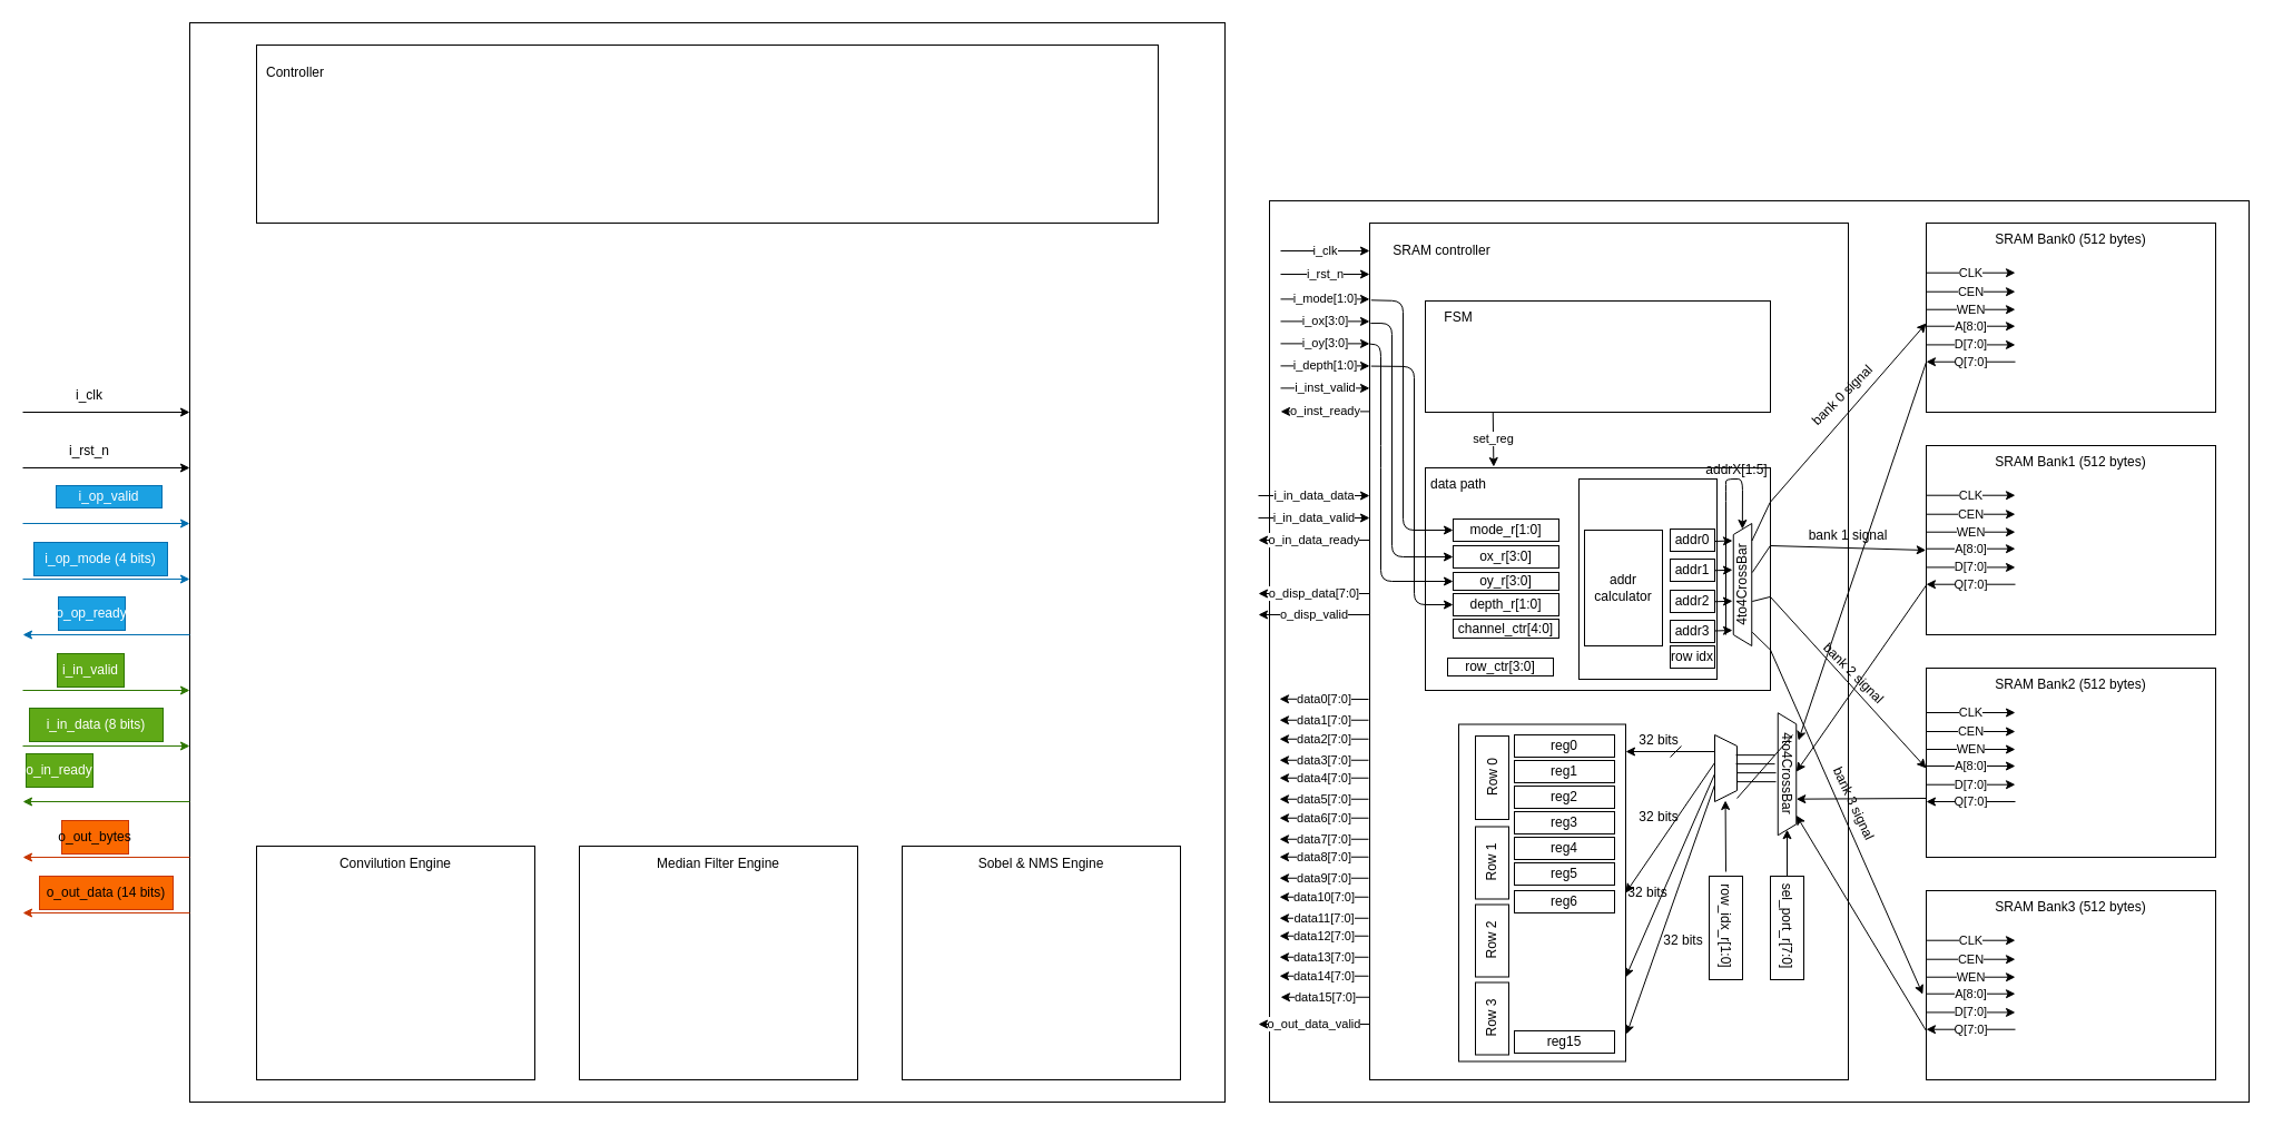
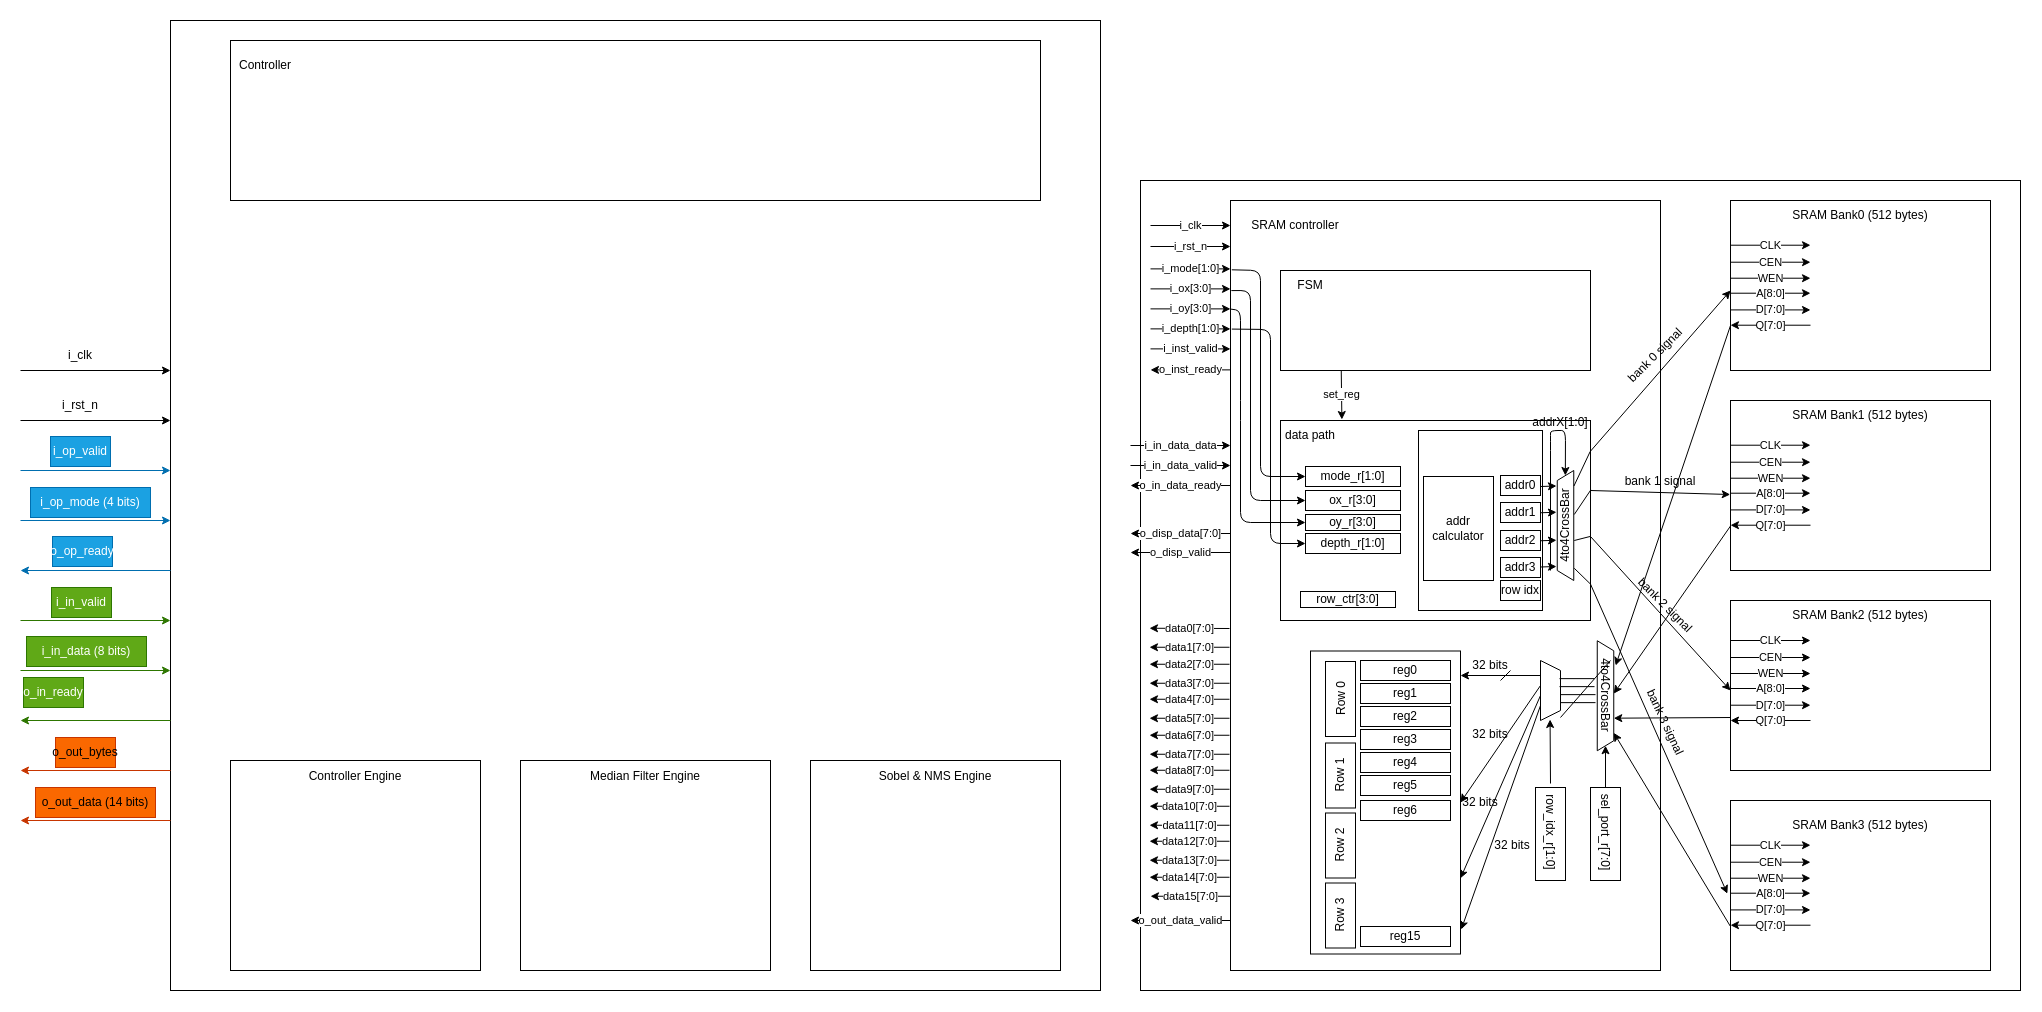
- <mxCell id="110" value="addrX[1:5]" style="text;strokeColor=none;align=center;fillColor=none;html=1;verticalAlign=middle;whiteSpace=wrap;rounded=0;" parent="1" vertex="1"><mxGeometry x="1530" y="414" width="60" height="16" as="geometry" /></mxCell>
+ <mxCell id="110" value="addrX[1:0]" style="text;strokeColor=none;align=center;fillColor=none;html=1;verticalAlign=middle;whiteSpace=wrap;rounded=0;" parent="1" vertex="1"><mxGeometry x="1530" y="414" width="60" height="16" as="geometry" /></mxCell>
- <mxCell id="9" value="i_op_valid" style="text;strokeColor=#006EAF;align=center;fillColor=#1ba1e2;html=1;verticalAlign=middle;whiteSpace=wrap;rounded=0;fontColor=#ffffff;" parent="1" vertex="1"><mxGeometry x="50" y="436" width="95" height="20" as="geometry" /></mxCell>
+ <mxCell id="9" value="i_op_valid" style="text;strokeColor=#006EAF;align=center;fillColor=#1ba1e2;html=1;verticalAlign=middle;whiteSpace=wrap;rounded=0;fontColor=#ffffff;" parent="1" vertex="1"><mxGeometry x="50" y="436" width="60" height="30" as="geometry" /></mxCell>
- <mxCell id="76" value="channel_ctr[4:0]" style="whiteSpace=wrap;html=1;" parent="1" vertex="1"><mxGeometry x="1305" y="556" width="95" height="17" as="geometry" /></mxCell>
- <mxCell id="62" value="Convilution Engine" style="text;strokeColor=none;align=center;fillColor=none;html=1;verticalAlign=middle;whiteSpace=wrap;rounded=0;" parent="60" vertex="1"><mxGeometry x="30" y="1" width="190" height="30" as="geometry" /></mxCell>
+ <mxCell id="62" value="Controller Engine" style="text;strokeColor=none;align=center;fillColor=none;html=1;verticalAlign=middle;whiteSpace=wrap;rounded=0;" parent="60" vertex="1"><mxGeometry x="30" y="1" width="190" height="30" as="geometry" /></mxCell>
- <mxCell id="56" value="SRAM Bank3 (512 bytes)" style="text;strokeColor=none;align=center;fillColor=none;html=1;verticalAlign=middle;whiteSpace=wrap;rounded=0;" parent="1" vertex="1"><mxGeometry x="1780" y="800" width="160" height="30" as="geometry" /></mxCell>
+ <mxCell id="56" value="SRAM Bank3 (512 bytes)" style="text;strokeColor=none;align=center;fillColor=none;html=1;verticalAlign=middle;whiteSpace=wrap;rounded=0;" parent="1" vertex="1"><mxGeometry x="1780" y="810" width="160" height="30" as="geometry" /></mxCell>
